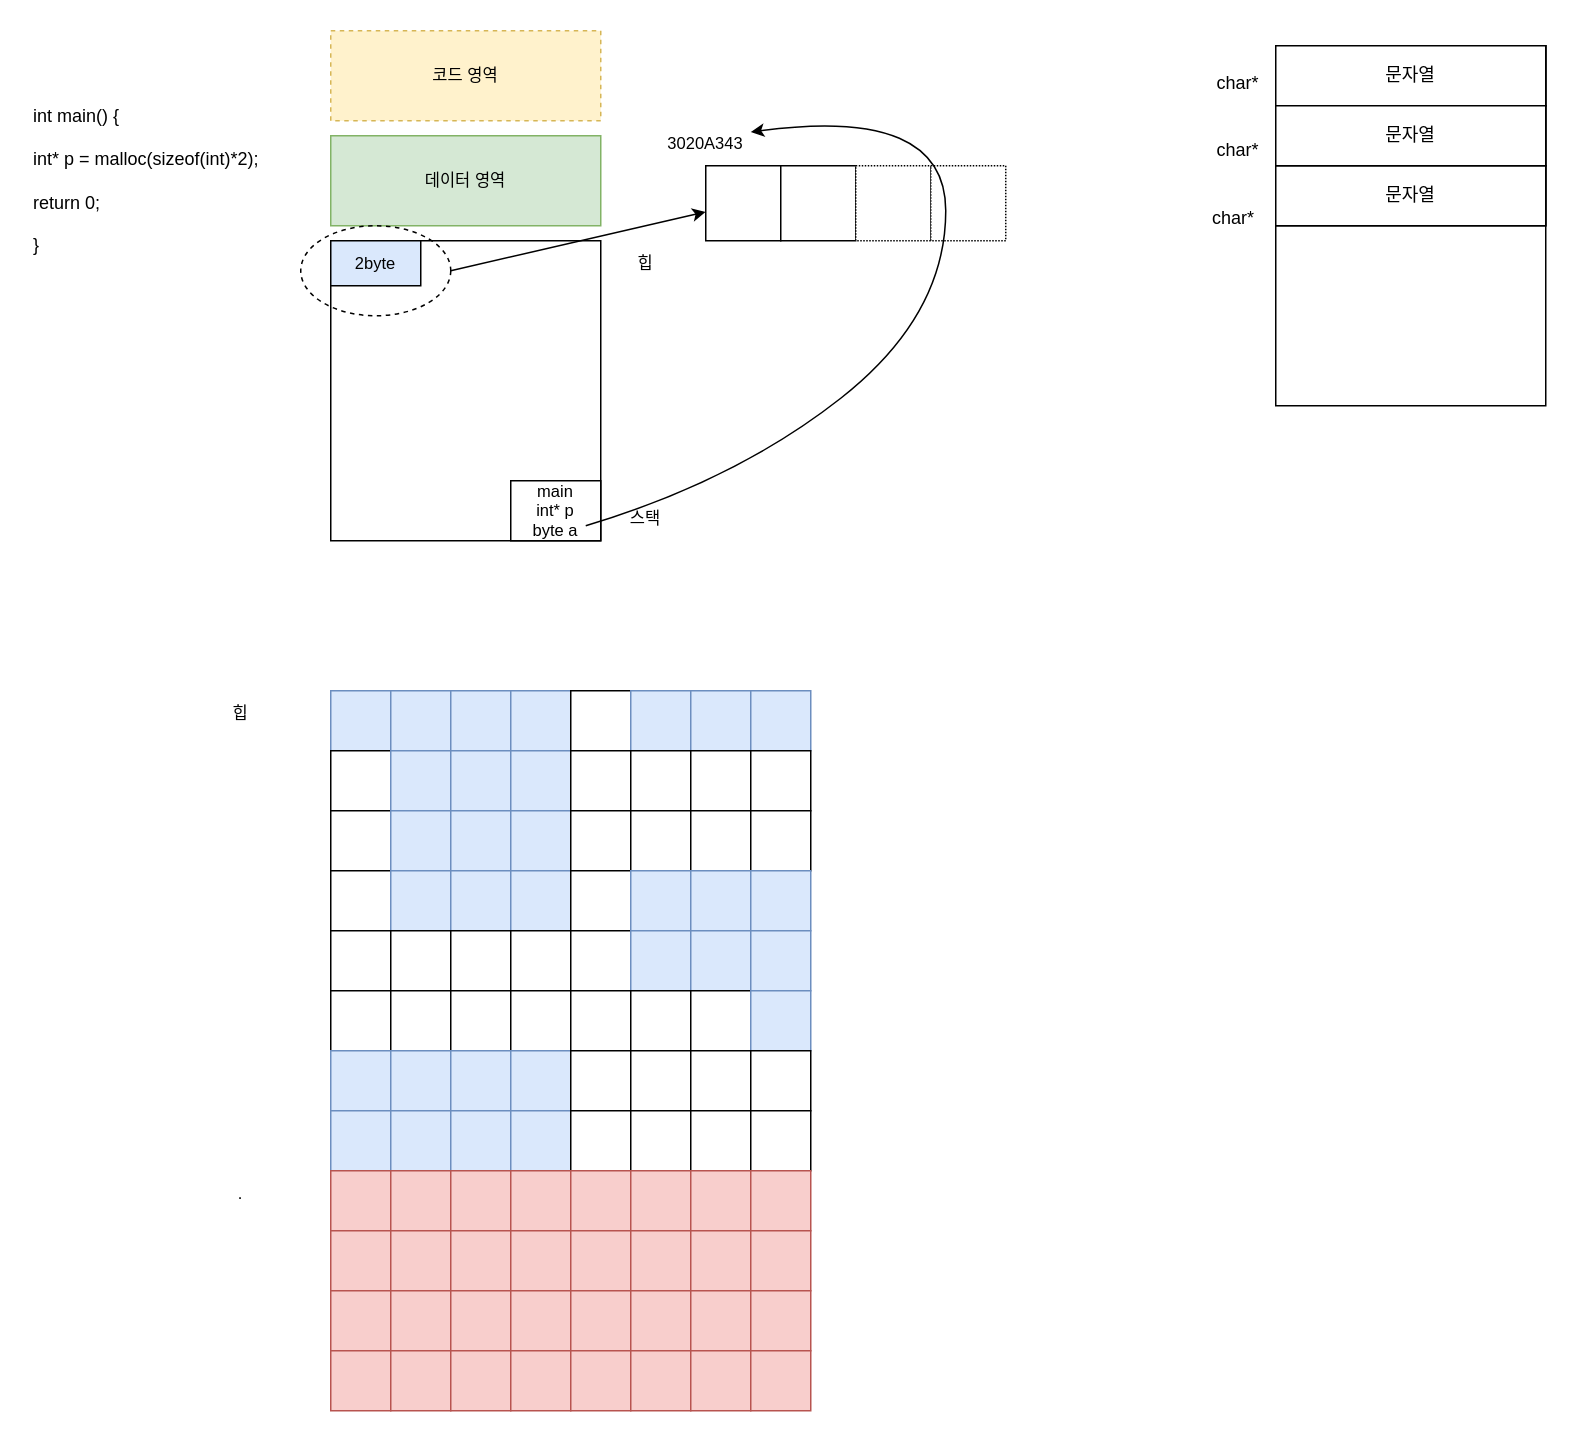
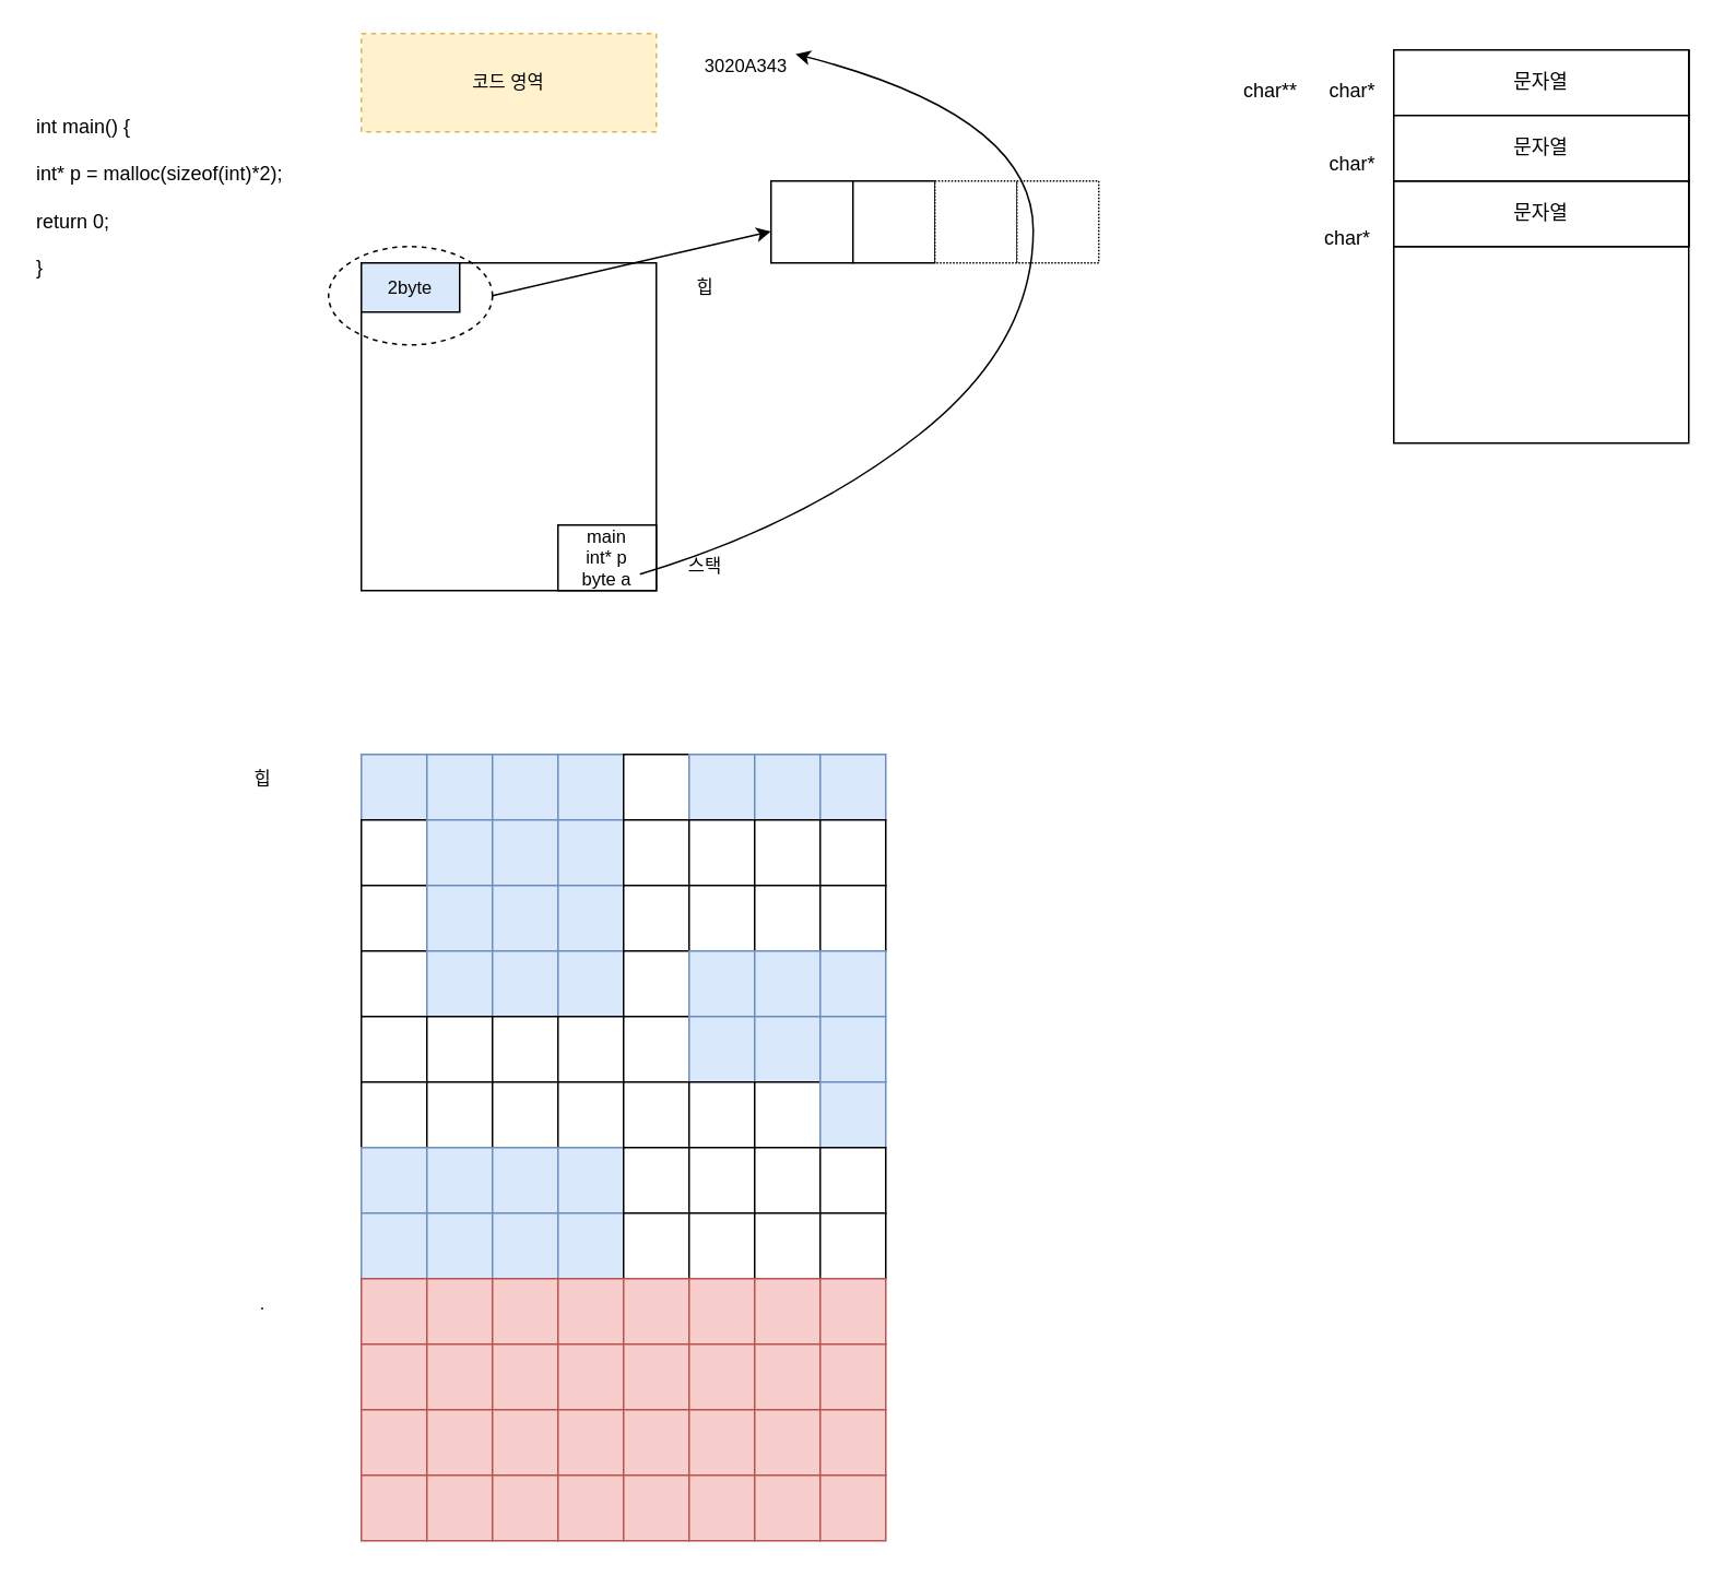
+ <mxCell id="121" value="char**" style="text;html=1;strokeColor=none;fillColor=none;align=center;verticalAlign=middle;whiteSpace=wrap;rounded=0;" vertex="1" parent="1"><mxGeometry x="750" y="40" width="50" height="30" as="geometry" /></mxCell>
- <mxCell id="16" value="3020A343" style="text;html=1;strokeColor=none;fillColor=none;align=center;verticalAlign=middle;whiteSpace=wrap;rounded=0;fontSize=11;" parent="1" vertex="1"><mxGeometry x="440" y="80" width="60" height="30" as="geometry" /></mxCell>
+ <mxCell id="16" value="3020A343" style="text;html=1;strokeColor=none;fillColor=none;align=center;verticalAlign=middle;whiteSpace=wrap;rounded=0;fontSize=11;" parent="1" vertex="1"><mxGeometry x="425" y="25" width="60" height="30" as="geometry" /></mxCell>
- <mxCell id="3" value="데이터 영역" style="rounded=0;whiteSpace=wrap;html=1;fillColor=#d5e8d4;strokeColor=#82b366;fontSize=11;" parent="1" vertex="1"><mxGeometry x="220" y="90" width="180" height="60" as="geometry" /></mxCell>
